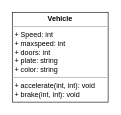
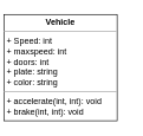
- <mxCell id="2" value="&lt;p style=&quot;margin: 0px ; margin-top: 4px ; text-align: center&quot;&gt;&lt;b&gt;Vehicle&lt;/b&gt;&lt;/p&gt;&lt;hr size=&quot;1&quot;&gt;&lt;p style=&quot;margin: 0px ; margin-left: 4px&quot;&gt;+ Speed: int&lt;/p&gt;&lt;p style=&quot;margin: 0px ; margin-left: 4px&quot;&gt;+ maxspeed: int&lt;br&gt;&lt;/p&gt;&lt;p style=&quot;margin: 0px ; margin-left: 4px&quot;&gt;+ doors: int&lt;br&gt;&lt;/p&gt;&lt;p style=&quot;margin: 0px ; margin-left: 4px&quot;&gt;+ plate: string&lt;br&gt;&lt;/p&gt;&lt;p style=&quot;margin: 0px ; margin-left: 4px&quot;&gt;+ color: string&lt;br&gt;&lt;/p&gt;&lt;hr size=&quot;1&quot;&gt;&lt;p style=&quot;margin: 0px ; margin-left: 4px&quot;&gt;+ accelerate(int, int): void&lt;/p&gt;&lt;p style=&quot;margin: 0px ; margin-left: 4px&quot;&gt;+ brake(int, int): void&lt;br&gt;&lt;/p&gt;" style="verticalAlign=top;align=left;overflow=fill;fontSize=12;fontFamily=Helvetica;html=1;" vertex="1" parent="1"><mxGeometry x="20" y="20" width="160" height="150" as="geometry" /></mxCell>
+ <mxCell id="2" value="&lt;p style=&quot;margin: 0px ; margin-top: 4px ; text-align: center&quot;&gt;&lt;b&gt;Vehicle&lt;/b&gt;&lt;/p&gt;&lt;hr size=&quot;1&quot;&gt;&lt;p style=&quot;margin: 0px ; margin-left: 4px&quot;&gt;+ Speed: int&lt;/p&gt;&lt;p style=&quot;margin: 0px ; margin-left: 4px&quot;&gt;+ maxspeed: int&lt;br&gt;&lt;/p&gt;&lt;p style=&quot;margin: 0px ; margin-left: 4px&quot;&gt;+ doors: int&lt;br&gt;&lt;/p&gt;&lt;p style=&quot;margin: 0px ; margin-left: 4px&quot;&gt;+ plate: string&lt;br&gt;&lt;/p&gt;&lt;p style=&quot;margin: 0px ; margin-left: 4px&quot;&gt;+ color: string&lt;br&gt;&lt;/p&gt;&lt;hr size=&quot;1&quot;&gt;&lt;p style=&quot;margin: 0px ; margin-left: 4px&quot;&gt;+ accelerate(int, int): void&lt;/p&gt;&lt;p style=&quot;margin: 0px ; margin-left: 4px&quot;&gt;+ brake(int, int): void&lt;br&gt;&lt;/p&gt;" style="verticalAlign=top;align=left;overflow=fill;fontSize=12;fontFamily=Helvetica;html=1;" vertex="1" parent="1"><mxGeometry x="5" y="20" width="160" height="150" as="geometry" /></mxCell>
